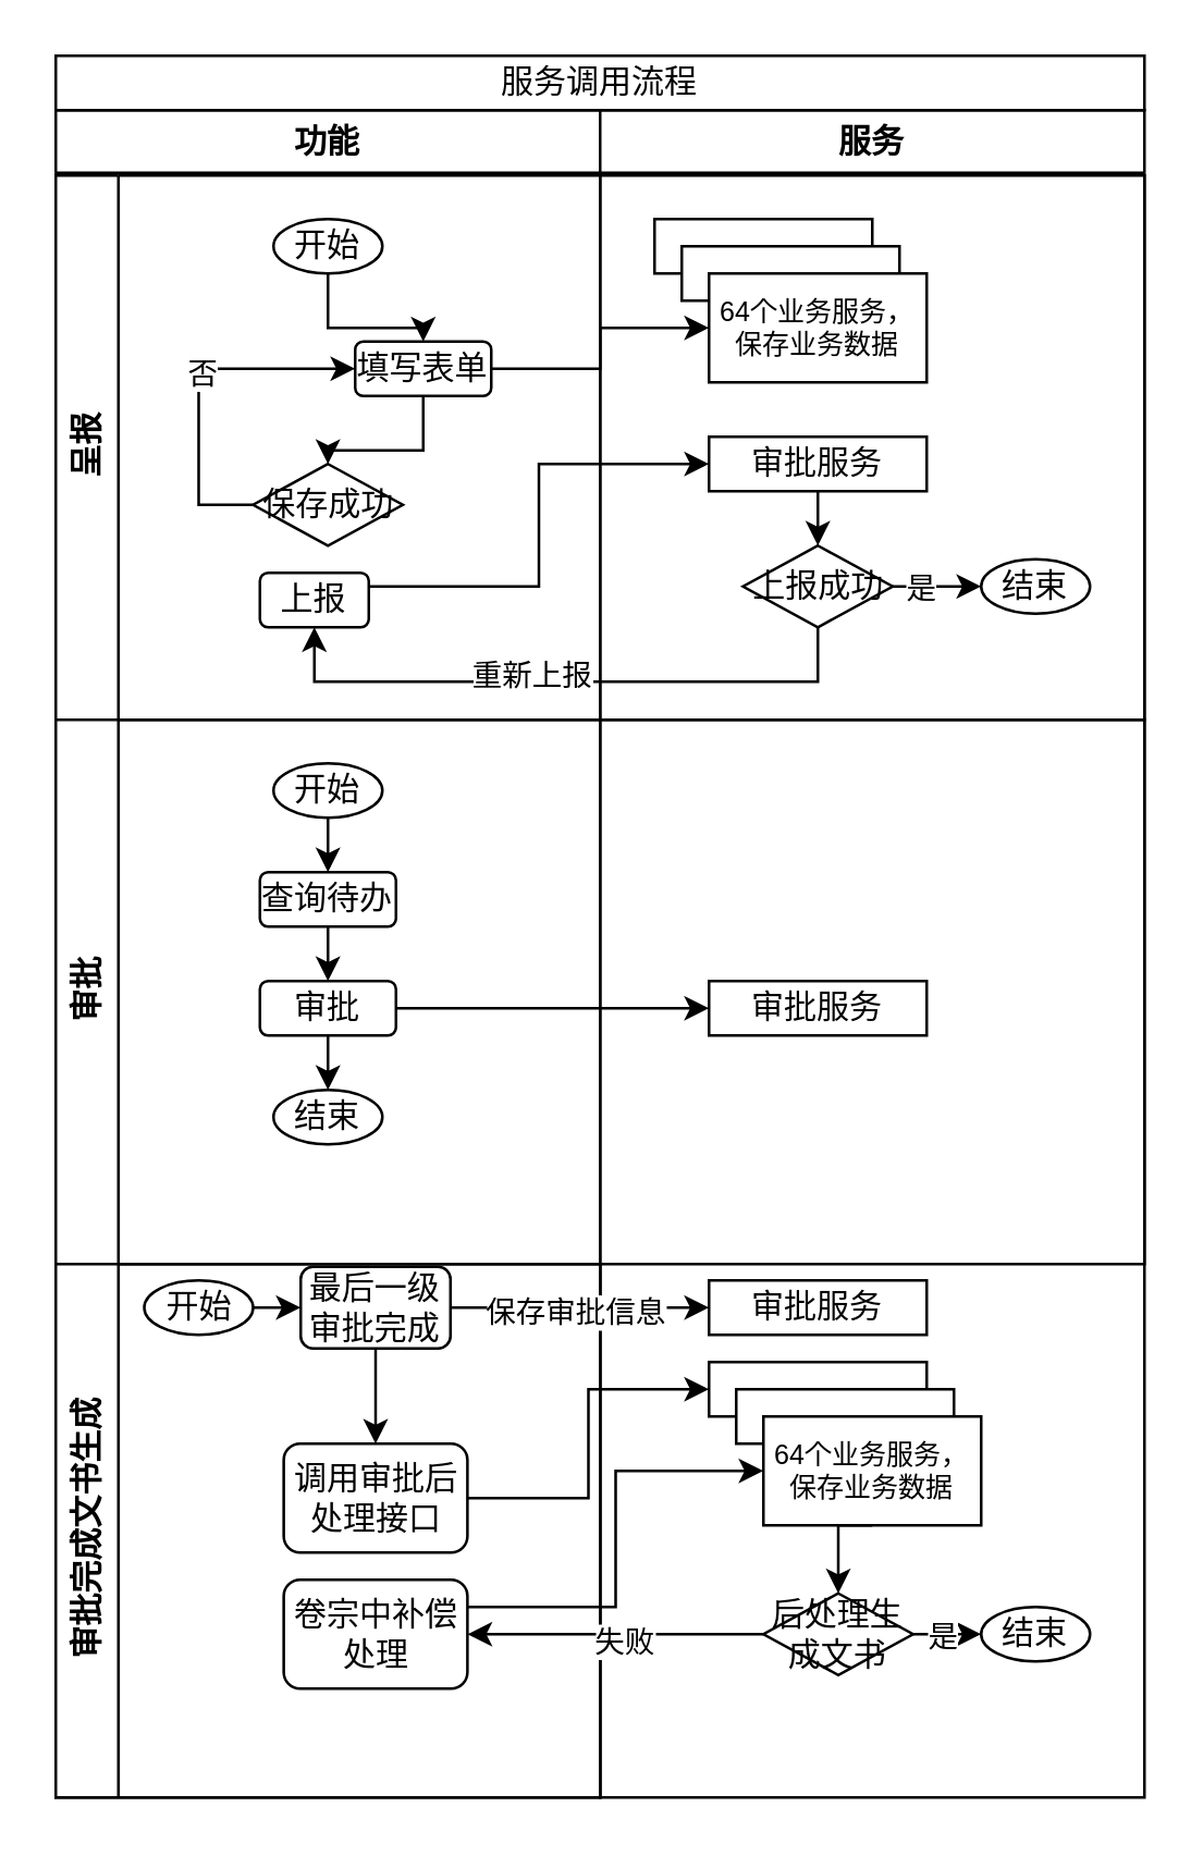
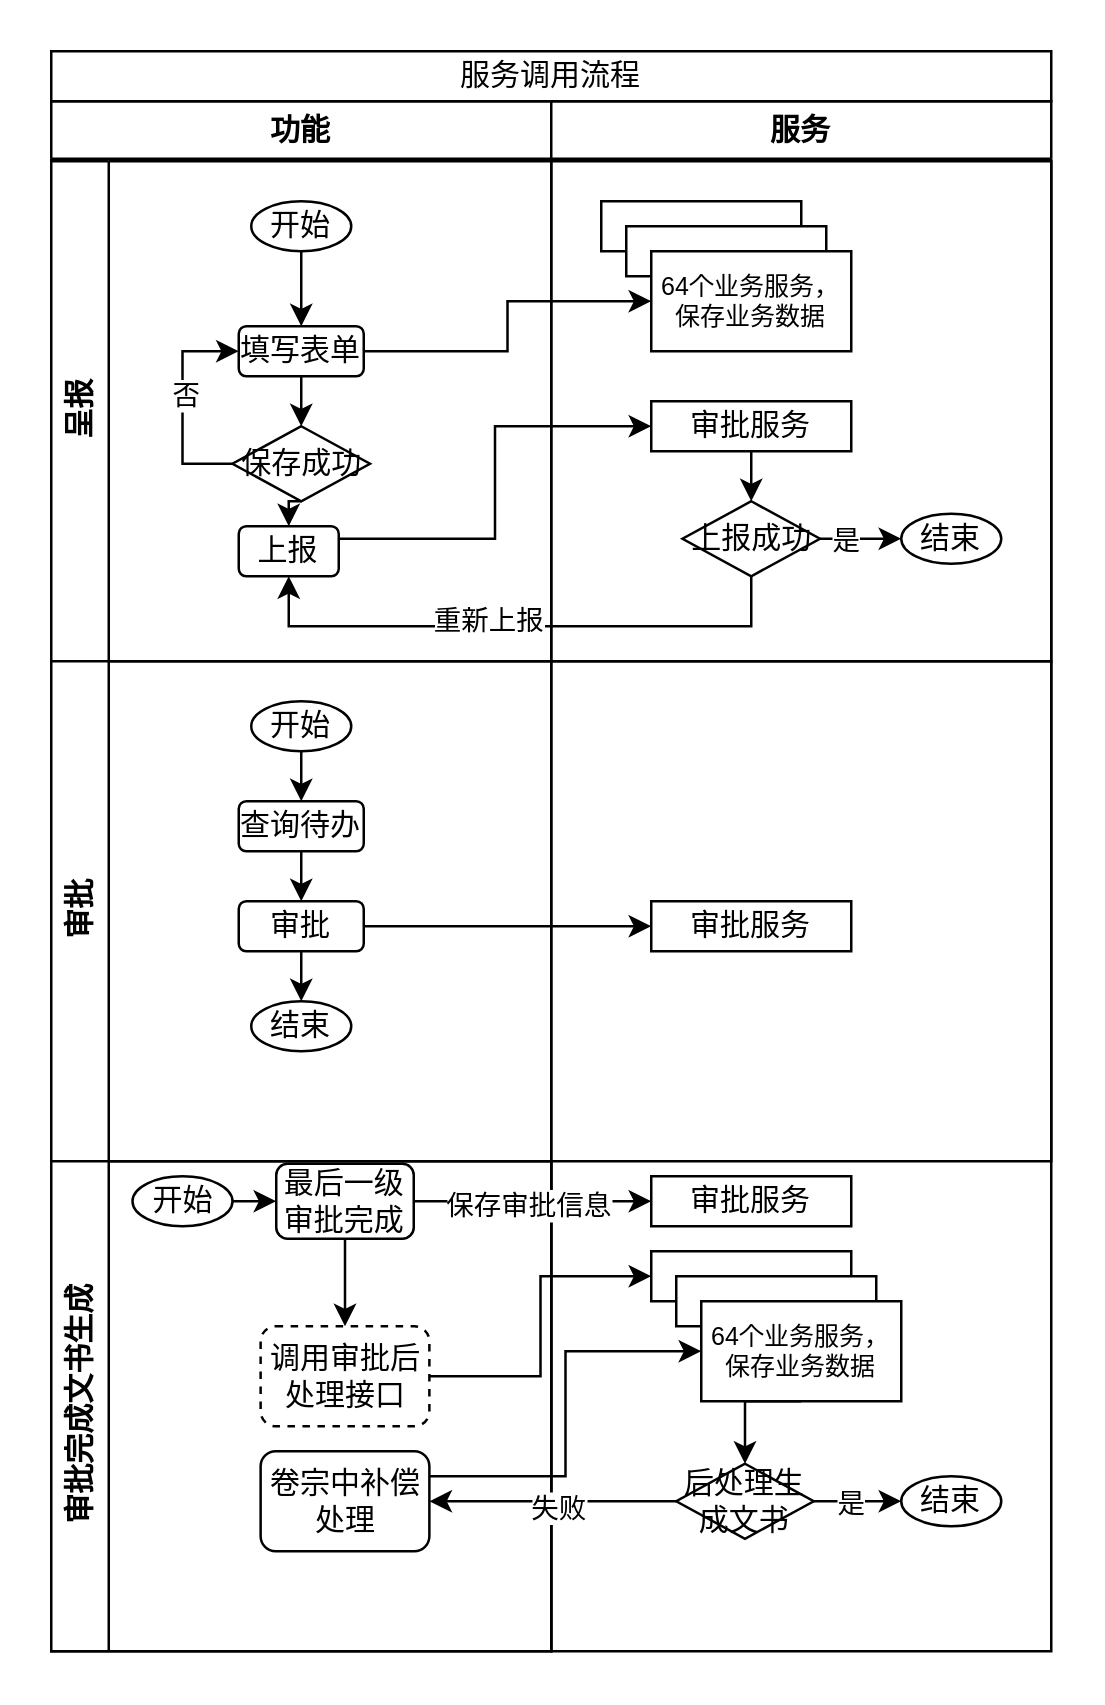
- <mxCell id="12" value="填写表单" style="rounded=1;whiteSpace=wrap;html=1;movable=0;resizable=0;rotatable=0;deletable=0;editable=0;locked=1;connectable=0;" parent="1" vertex="1"><mxGeometry x="130" y="125" width="50" height="20" as="geometry" /></mxCell>
+ <mxCell id="12" value="填写表单" style="rounded=1;whiteSpace=wrap;html=1;movable=0;resizable=0;rotatable=0;deletable=0;editable=0;locked=1;connectable=0;" parent="1" vertex="1"><mxGeometry x="95" y="130" width="50" height="20" as="geometry" /></mxCell>
+ <mxCell id="17" style="edgeStyle=orthogonalEdgeStyle;rounded=0;orthogonalLoop=1;jettySize=auto;html=1;exitX=0.5;exitY=1;exitDx=0;exitDy=0;entryX=0.5;entryY=0;entryDx=0;entryDy=0;movable=0;resizable=0;rotatable=0;deletable=0;editable=0;locked=1;connectable=0;" parent="1" source="18" target="20" edge="1"><mxGeometry relative="1" as="geometry" /></mxCell>
- <mxCell id="54" value="调用审批后处理接口" style="rounded=1;whiteSpace=wrap;html=1;movable=0;resizable=0;rotatable=0;deletable=0;editable=0;locked=1;connectable=0;" parent="1" vertex="1"><mxGeometry x="103.75" y="530" width="67.5" height="40" as="geometry" /></mxCell>
+ <mxCell id="54" value="调用审批后处理接口" style="rounded=1;whiteSpace=wrap;html=1;movable=0;resizable=0;rotatable=0;deletable=0;editable=0;locked=1;connectable=0;dashed=1;" parent="1" vertex="1"><mxGeometry x="103.75" y="530" width="67.5" height="40" as="geometry" /></mxCell>
- <mxCell id="59" value="后处理生成文书" style="rhombus;whiteSpace=wrap;html=1;movable=0;resizable=0;rotatable=0;deletable=0;editable=0;locked=1;connectable=0;" parent="1" vertex="1"><mxGeometry x="280" y="585" width="55" height="30" as="geometry" /></mxCell>
+ <mxCell id="59" value="后处理生成文书" style="rhombus;whiteSpace=wrap;html=1;movable=0;resizable=0;rotatable=0;deletable=0;editable=0;locked=1;connectable=0;" parent="1" vertex="1"><mxGeometry x="270" y="585" width="55" height="30" as="geometry" /></mxCell>
